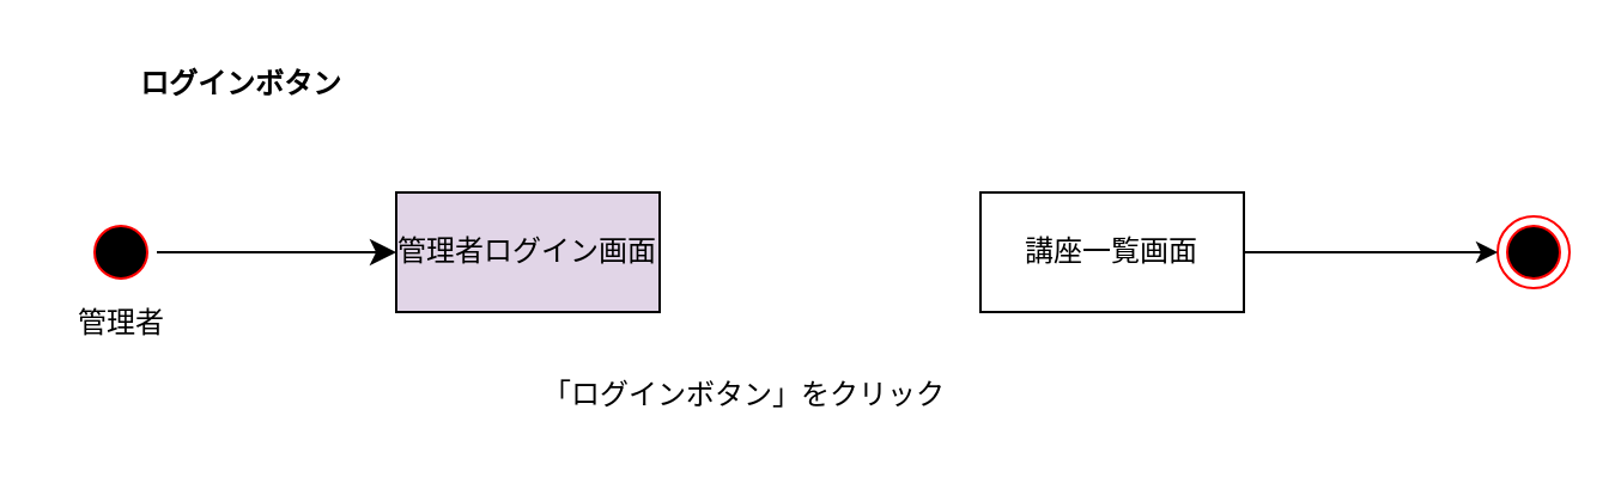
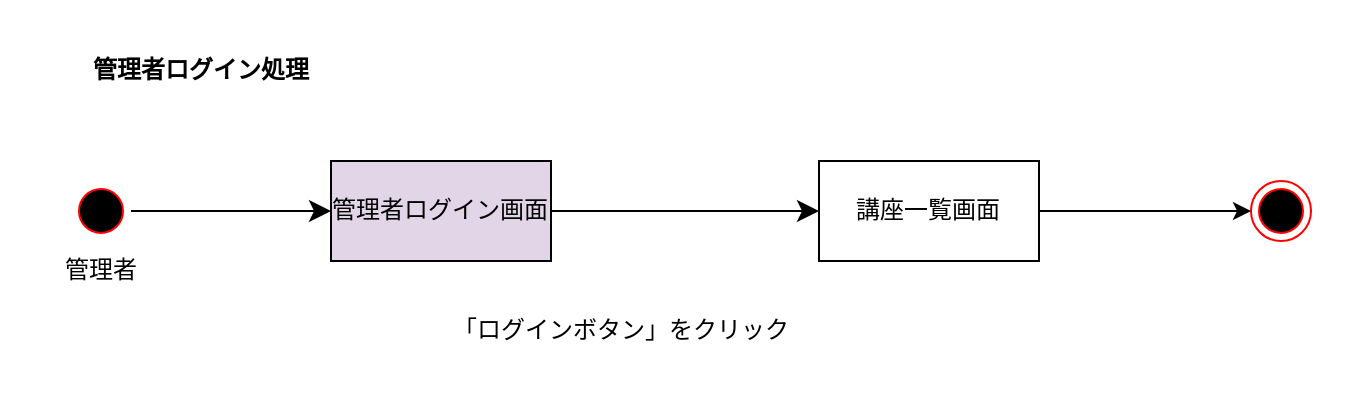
- <mxCell id="8" value="ログインボタン" style="text;html=1;align=center;verticalAlign=middle;resizable=0;points=[];autosize=1;strokeColor=none;fillColor=none;fontStyle=1" parent="1" vertex="1"><mxGeometry x="35" y="20" width="130" height="30" as="geometry" /></mxCell>
+ <mxCell id="8" value="管理者ログイン処理" style="text;html=1;align=center;verticalAlign=middle;resizable=0;points=[];autosize=1;strokeColor=none;fillColor=none;fontStyle=1" parent="1" vertex="1"><mxGeometry x="35" y="20" width="130" height="30" as="geometry" /></mxCell>
+ <mxCell id="10" value="" style="endArrow=classic;html=1;rounded=0;fontSize=12;startSize=8;endSize=8;curved=1;exitX=1;exitY=0.5;exitDx=0;exitDy=0;entryX=0;entryY=0.5;entryDx=0;entryDy=0;" edge="1" parent="1" source="5" target="6"><mxGeometry width="50" height="50" relative="1" as="geometry"><mxPoint x="75" y="115" as="sourcePoint" /><mxPoint x="175" y="115" as="targetPoint" /></mxGeometry></mxCell>
